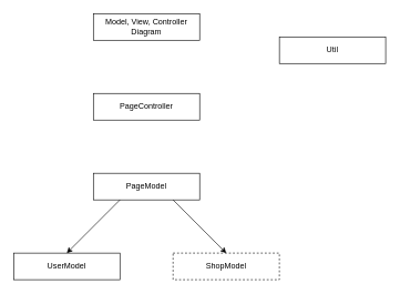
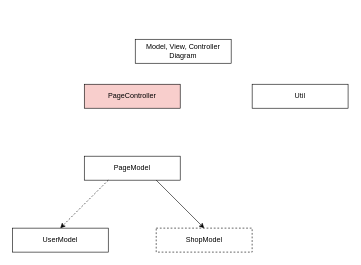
- <mxCell id="2" value="Model, View, Controller Diagram" style="rounded=0;whiteSpace=wrap;html=1;" vertex="1" parent="1"><mxGeometry x="140" y="20" width="160" height="40" as="geometry" /></mxCell>
+ <mxCell id="2" value="Model, View, Controller Diagram" style="rounded=0;whiteSpace=wrap;html=1;" vertex="1" parent="1"><mxGeometry x="225" y="65" width="160" height="40" as="geometry" /></mxCell>
- <mxCell id="9" value="Util" style="rounded=0;whiteSpace=wrap;html=1;" vertex="1" parent="1"><mxGeometry x="420" y="55" width="160" height="40" as="geometry" /></mxCell>
+ <mxCell id="9" value="Util" style="rounded=0;whiteSpace=wrap;html=1;" vertex="1" parent="1"><mxGeometry x="420" y="140" width="160" height="40" as="geometry" /></mxCell>
- <mxCell id="3" value="PageController" style="rounded=0;whiteSpace=wrap;html=1;" vertex="1" parent="1"><mxGeometry x="140" y="140" width="160" height="40" as="geometry" /></mxCell>
+ <mxCell id="3" value="PageController" style="rounded=0;whiteSpace=wrap;html=1;fillColor=#f8cecc;" vertex="1" parent="1"><mxGeometry x="140" y="140" width="160" height="40" as="geometry" /></mxCell>
- <mxCell id="7" value="" style="endArrow=classic;html=1;exitX=0.25;exitY=1;exitDx=0;exitDy=0;entryX=0.5;entryY=0;entryDx=0;entryDy=0;" edge="1" parent="1" source="4" target="5"><mxGeometry width="50" height="50" relative="1" as="geometry"><mxPoint x="260" y="300" as="sourcePoint" /><mxPoint x="310" y="250" as="targetPoint" /></mxGeometry></mxCell>
+ <mxCell id="7" value="" style="endArrow=classic;html=1;exitX=0.25;exitY=1;exitDx=0;exitDy=0;entryX=0.5;entryY=0;entryDx=0;entryDy=0;dashed=1;" edge="1" parent="1" source="4" target="5"><mxGeometry width="50" height="50" relative="1" as="geometry"><mxPoint x="260" y="300" as="sourcePoint" /><mxPoint x="310" y="250" as="targetPoint" /></mxGeometry></mxCell>
